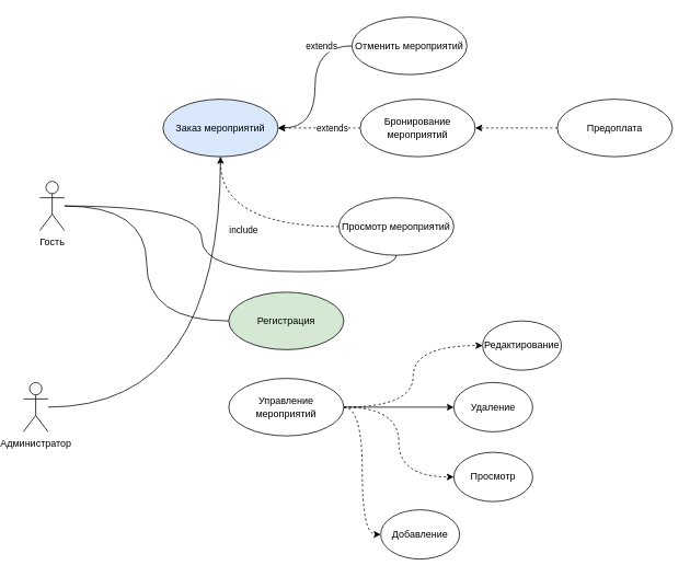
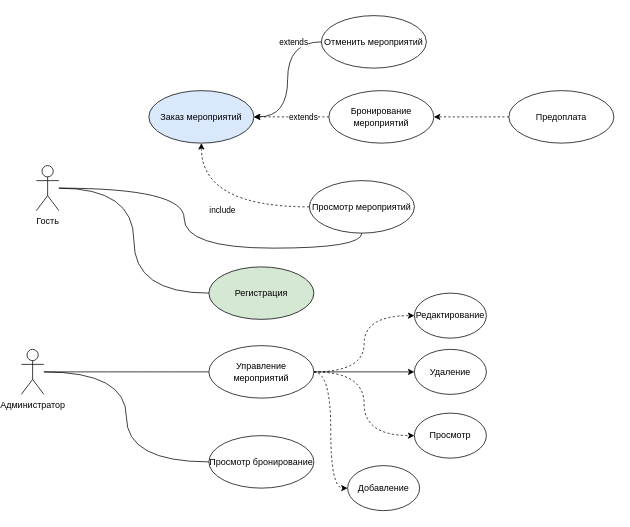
- <mxCell id="11" style="edgeStyle=orthogonalEdgeStyle;rounded=0;orthogonalLoop=1;jettySize=auto;html=1;endArrow=none;endFill=0;curved=1;" parent="1" source="13" target="16" edge="1"><mxGeometry relative="1" as="geometry" /></mxCell>
+ <mxCell id="11" style="edgeStyle=orthogonalEdgeStyle;rounded=0;orthogonalLoop=1;jettySize=auto;html=1;entryX=0;entryY=0.5;entryDx=0;entryDy=0;endArrow=none;endFill=0;curved=1;" parent="1" source="13" target="25" edge="1"><mxGeometry relative="1" as="geometry" /></mxCell>
- <mxCell id="26" value="Редактирование" style="ellipse;whiteSpace=wrap;html=1;" parent="1" vertex="1"><mxGeometry x="579" y="390" width="96" height="60" as="geometry" /></mxCell>
+ <mxCell id="26" value="Редактирование" style="ellipse;whiteSpace=wrap;html=1;" parent="1" vertex="1"><mxGeometry x="544" y="390" width="96" height="60" as="geometry" /></mxCell>
+ <mxCell id="12" style="edgeStyle=orthogonalEdgeStyle;rounded=0;orthogonalLoop=1;jettySize=auto;html=1;entryX=0;entryY=0.5;entryDx=0;entryDy=0;endArrow=none;endFill=0;curved=1;" parent="1" source="13" target="30" edge="1"><mxGeometry relative="1" as="geometry" /></mxCell>
+ <mxCell id="30" value="Просмотр бронирование" style="ellipse;whiteSpace=wrap;html=1;" parent="1" vertex="1"><mxGeometry x="270" y="580" width="140" height="70" as="geometry" /></mxCell>
